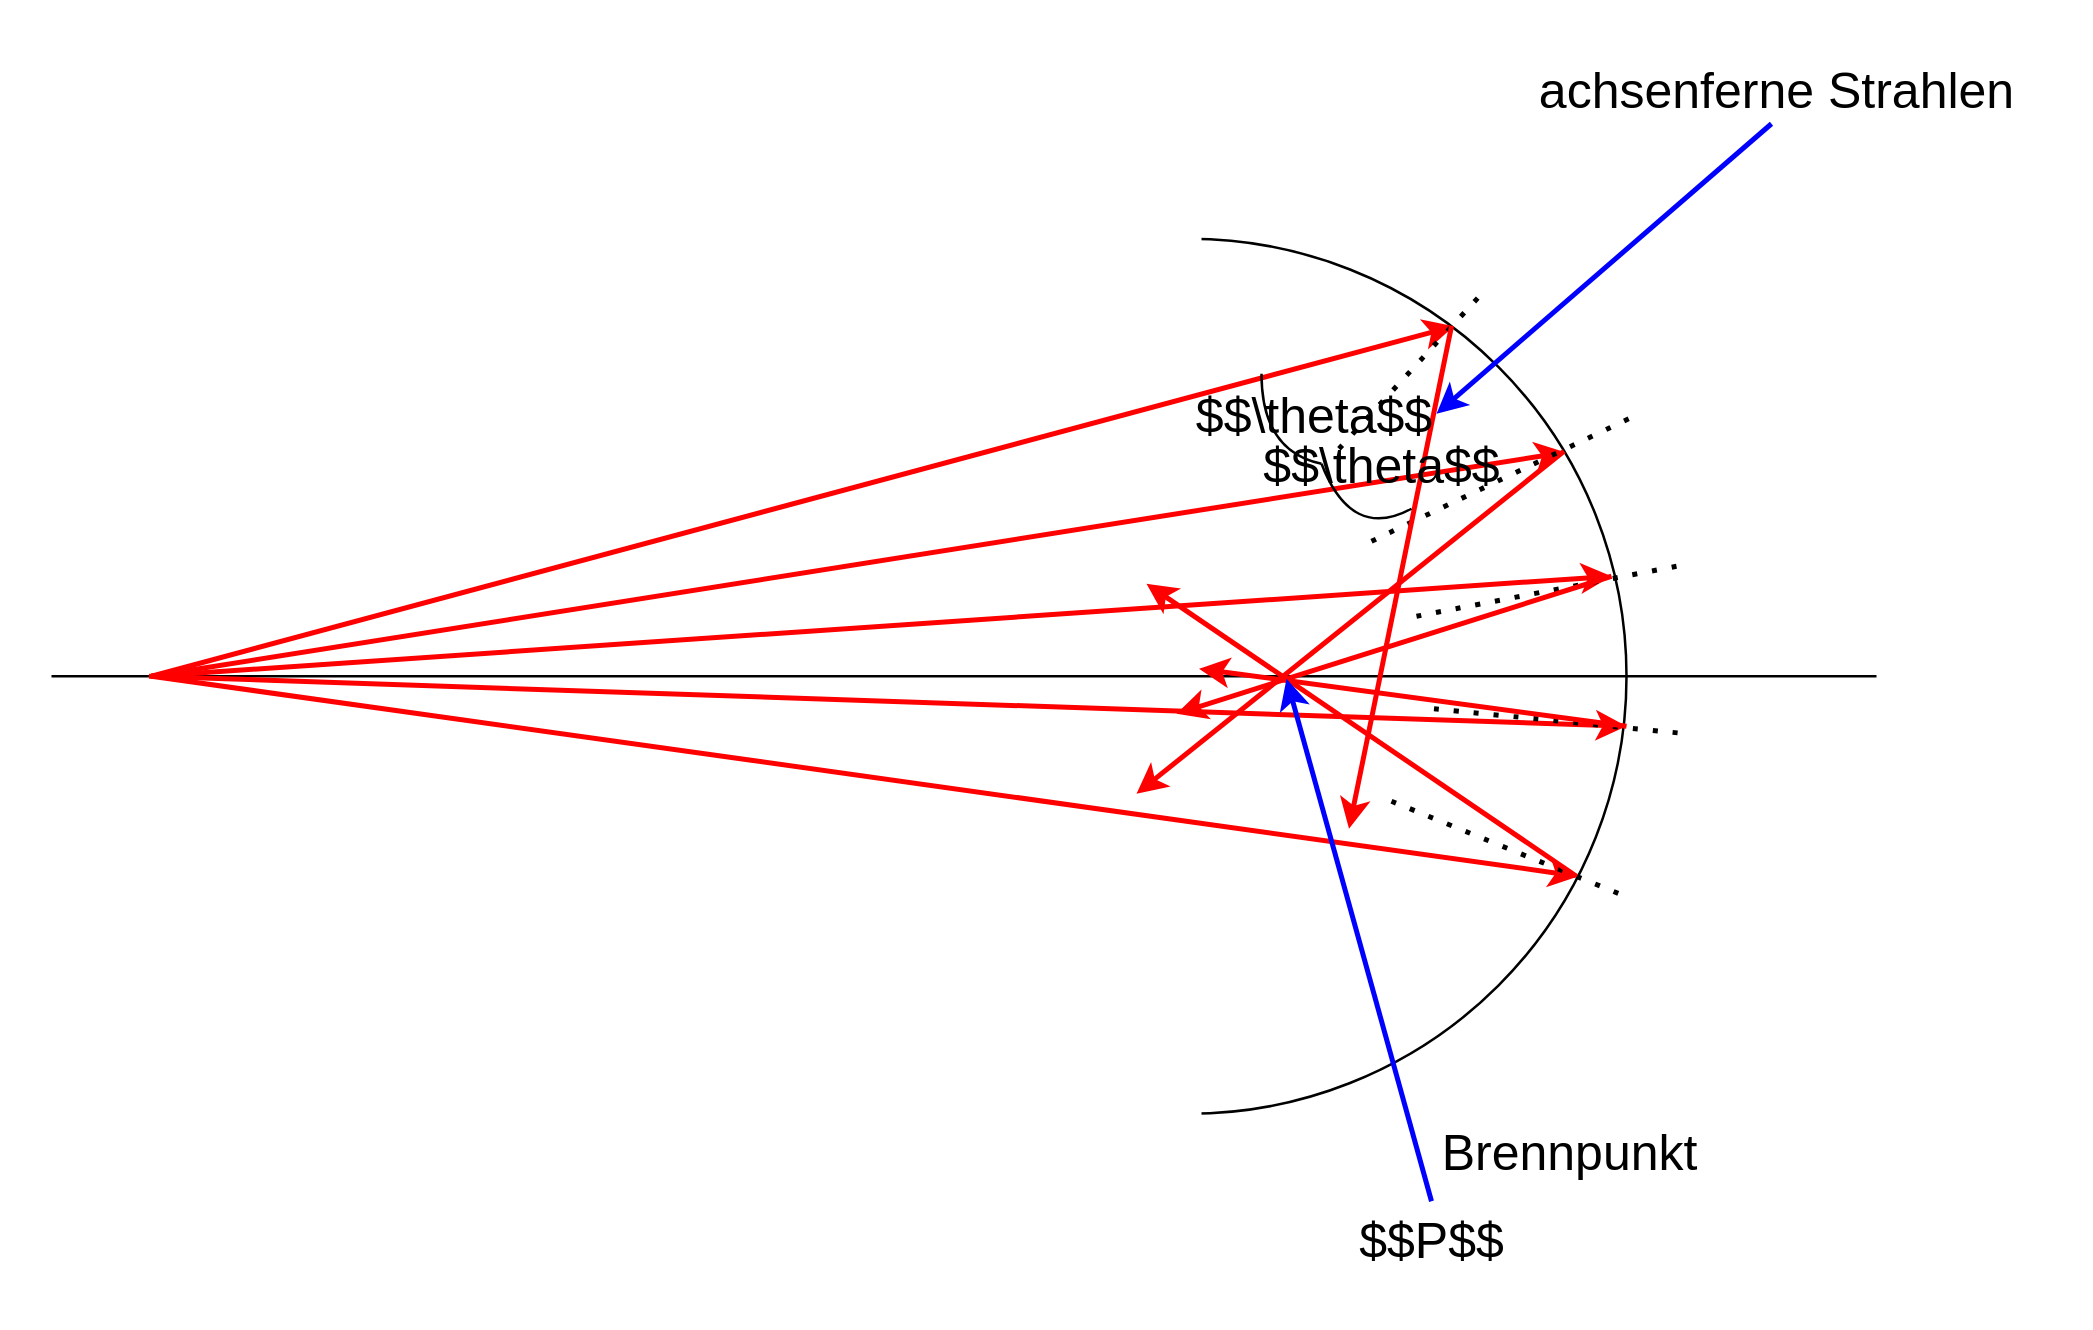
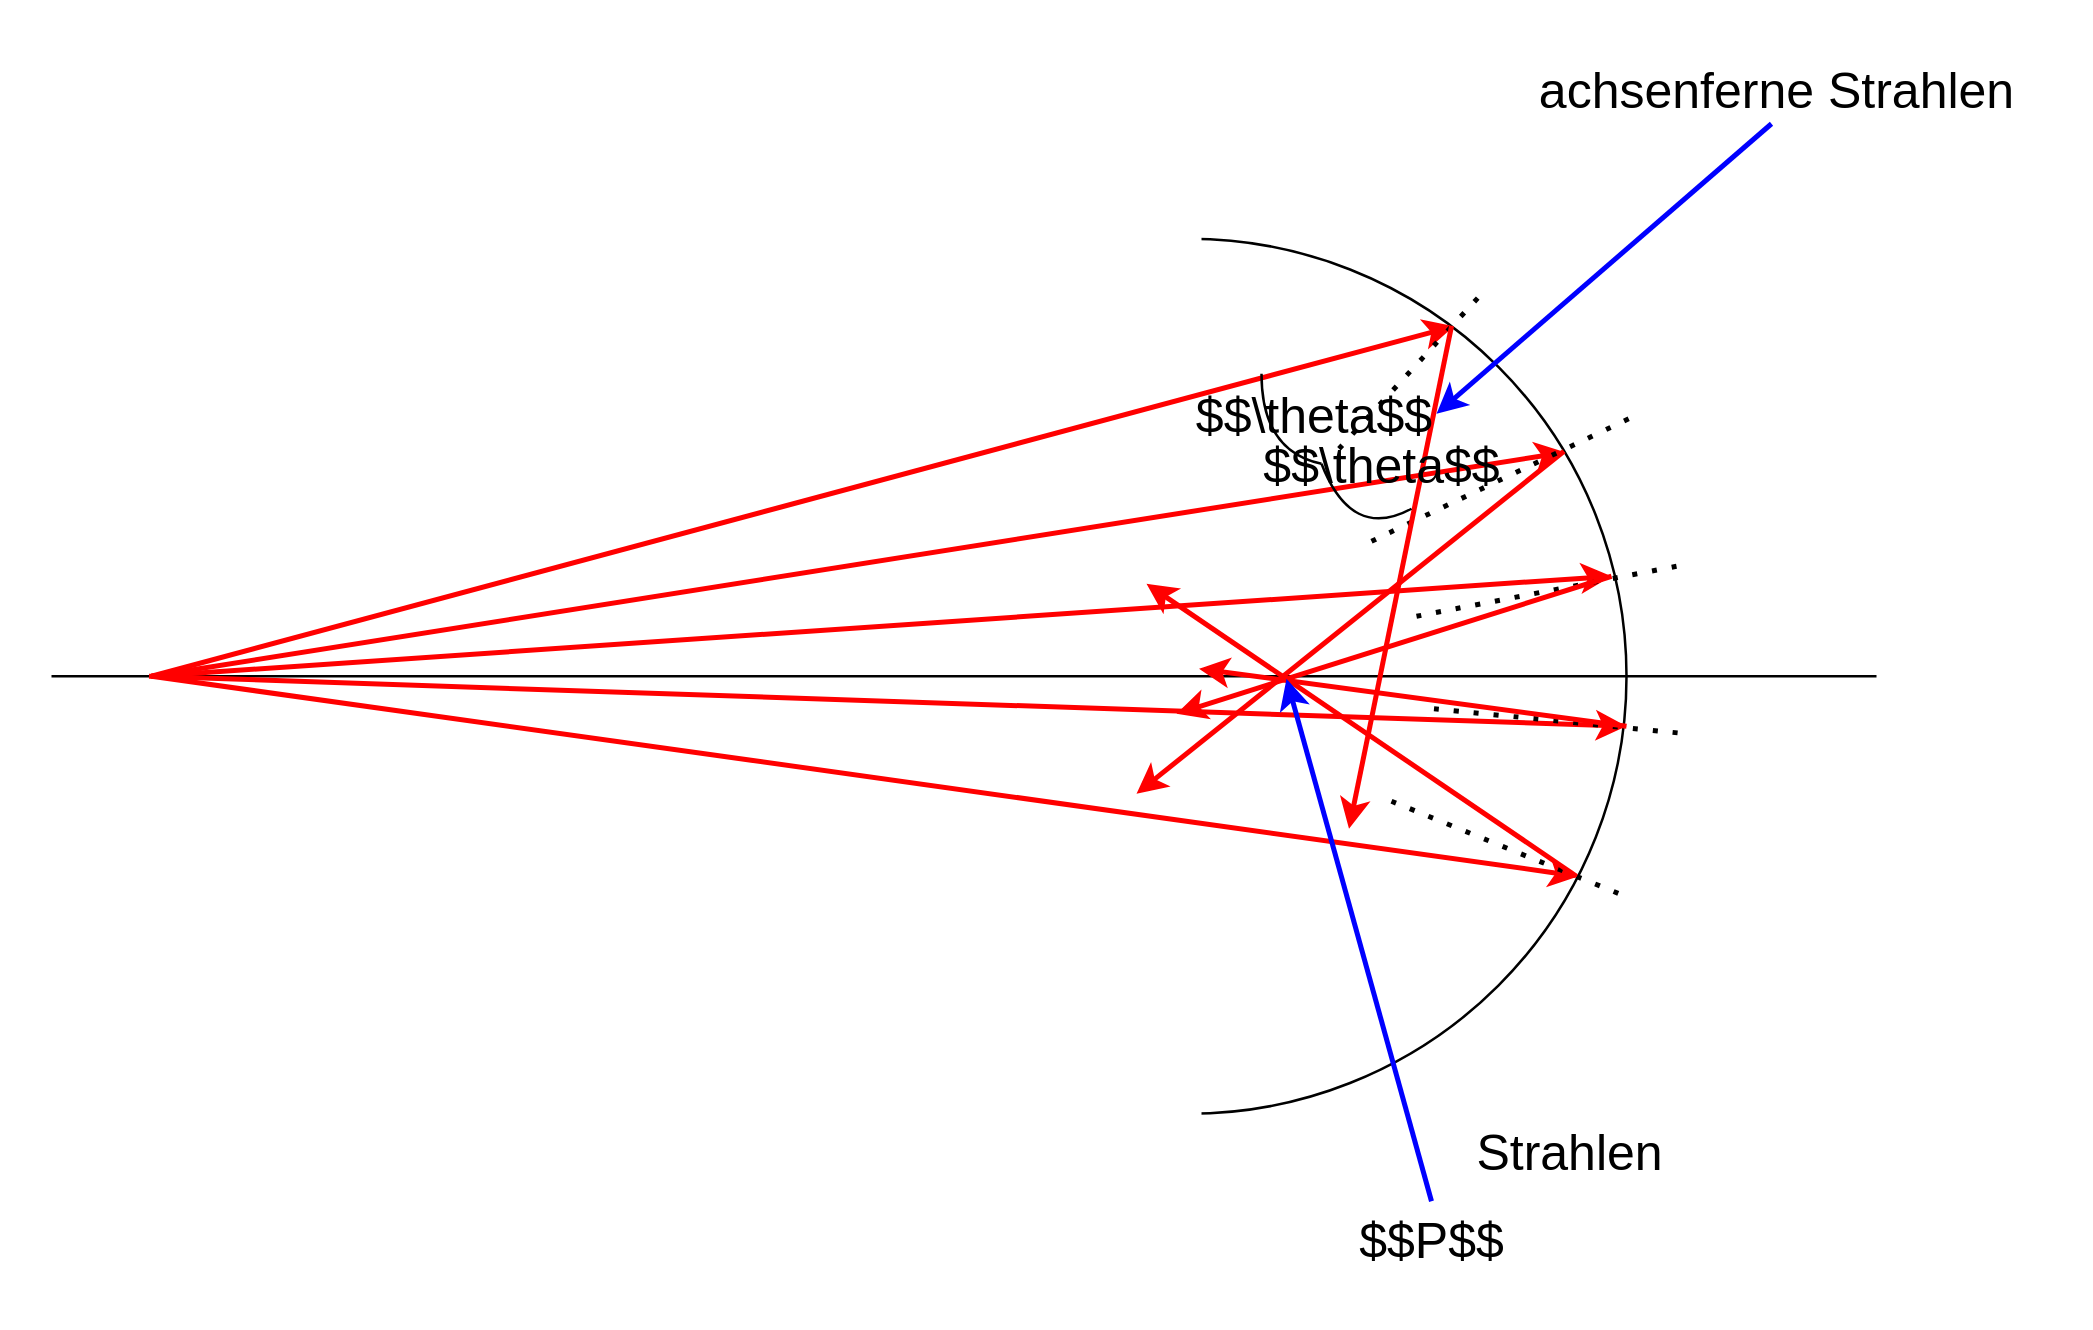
- <mxCell id="21" value="Brennpunkt&amp;nbsp;" style="text;html=1;resizable=0;autosize=1;align=center;verticalAlign=middle;points=[];fillColor=none;strokeColor=none;rounded=0;fontSize=20;" parent="1" vertex="1"><mxGeometry x="570" y="445" width="120" height="30" as="geometry" /></mxCell>
+ <mxCell id="21" value="Strahlen&amp;nbsp;" style="text;html=1;resizable=0;autosize=1;align=center;verticalAlign=middle;points=[];fillColor=none;strokeColor=none;rounded=0;fontSize=20;" parent="1" vertex="1"><mxGeometry x="570" y="445" width="120" height="30" as="geometry" /></mxCell>
